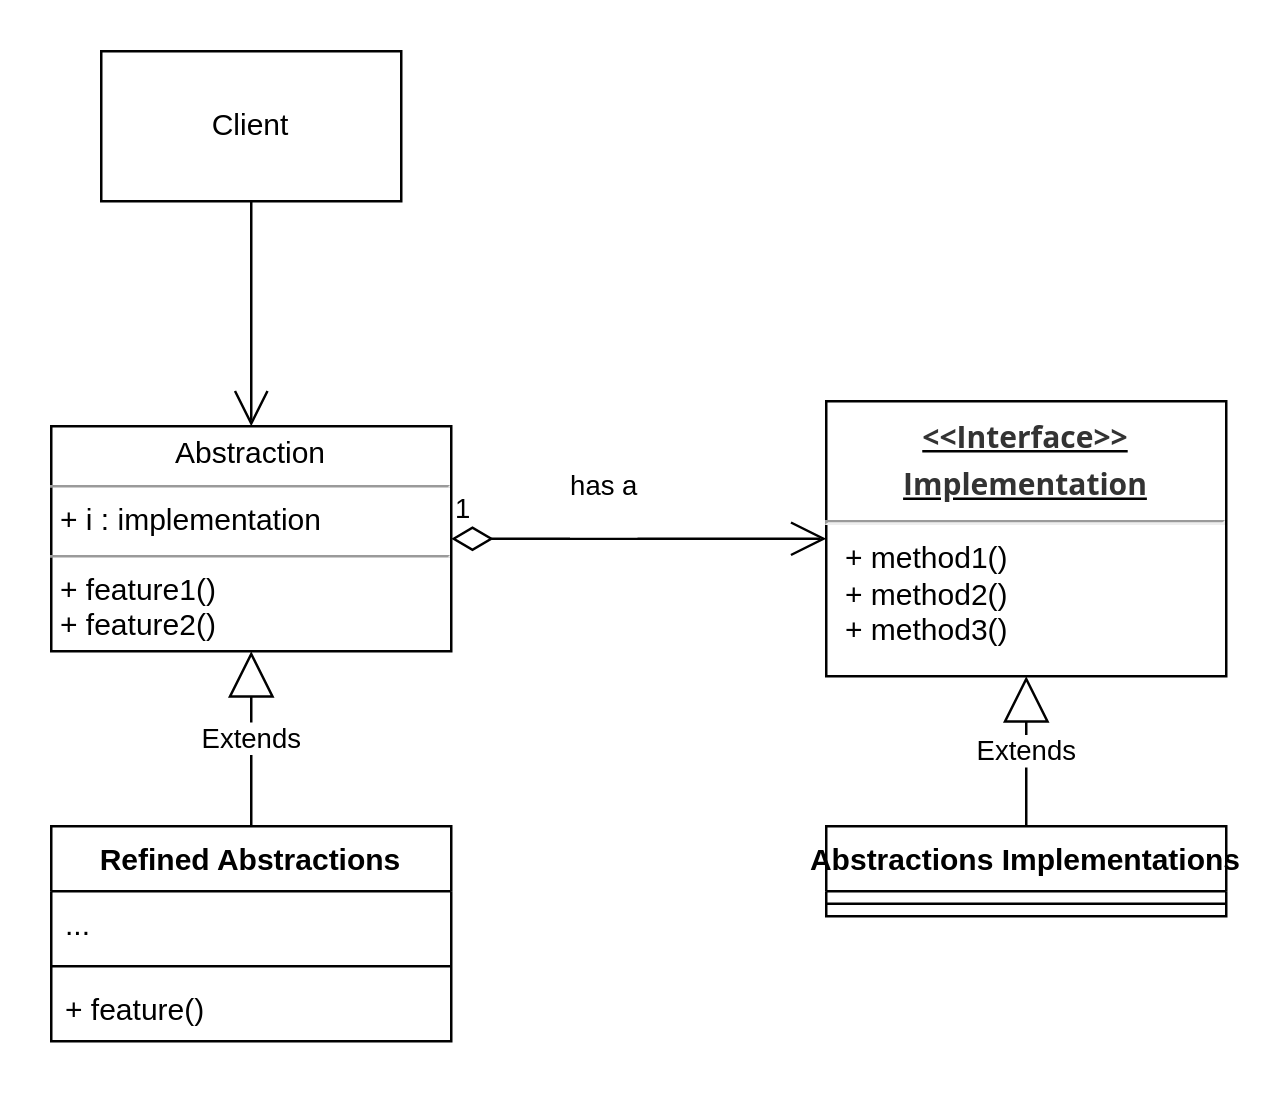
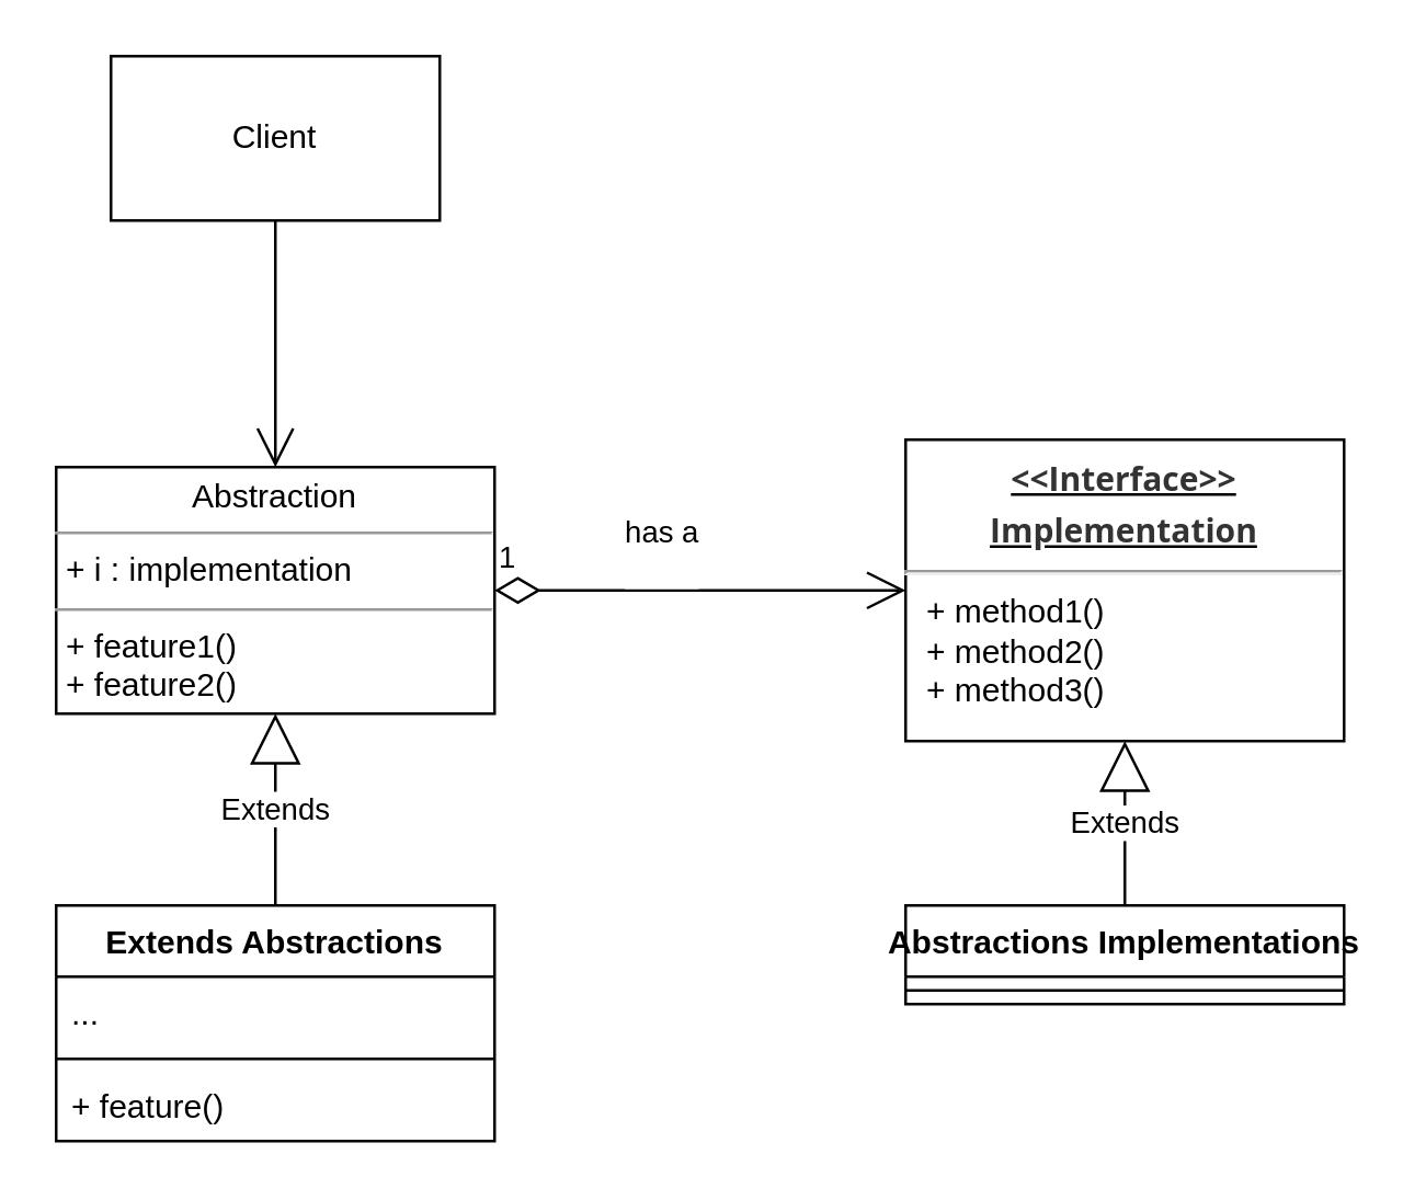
- <mxCell id="8" value="Refined Abstractions" style="swimlane;fontStyle=1;align=center;verticalAlign=top;childLayout=stackLayout;horizontal=1;startSize=26;horizontalStack=0;resizeParent=1;resizeParentMax=0;resizeLast=0;collapsible=1;marginBottom=0;" vertex="1" parent="1"><mxGeometry x="20" y="330" width="160" height="86" as="geometry" /></mxCell>
+ <mxCell id="8" value="Extends Abstractions" style="swimlane;fontStyle=1;align=center;verticalAlign=top;childLayout=stackLayout;horizontal=1;startSize=26;horizontalStack=0;resizeParent=1;resizeParentMax=0;resizeLast=0;collapsible=1;marginBottom=0;" vertex="1" parent="1"><mxGeometry x="20" y="330" width="160" height="86" as="geometry" /></mxCell>
